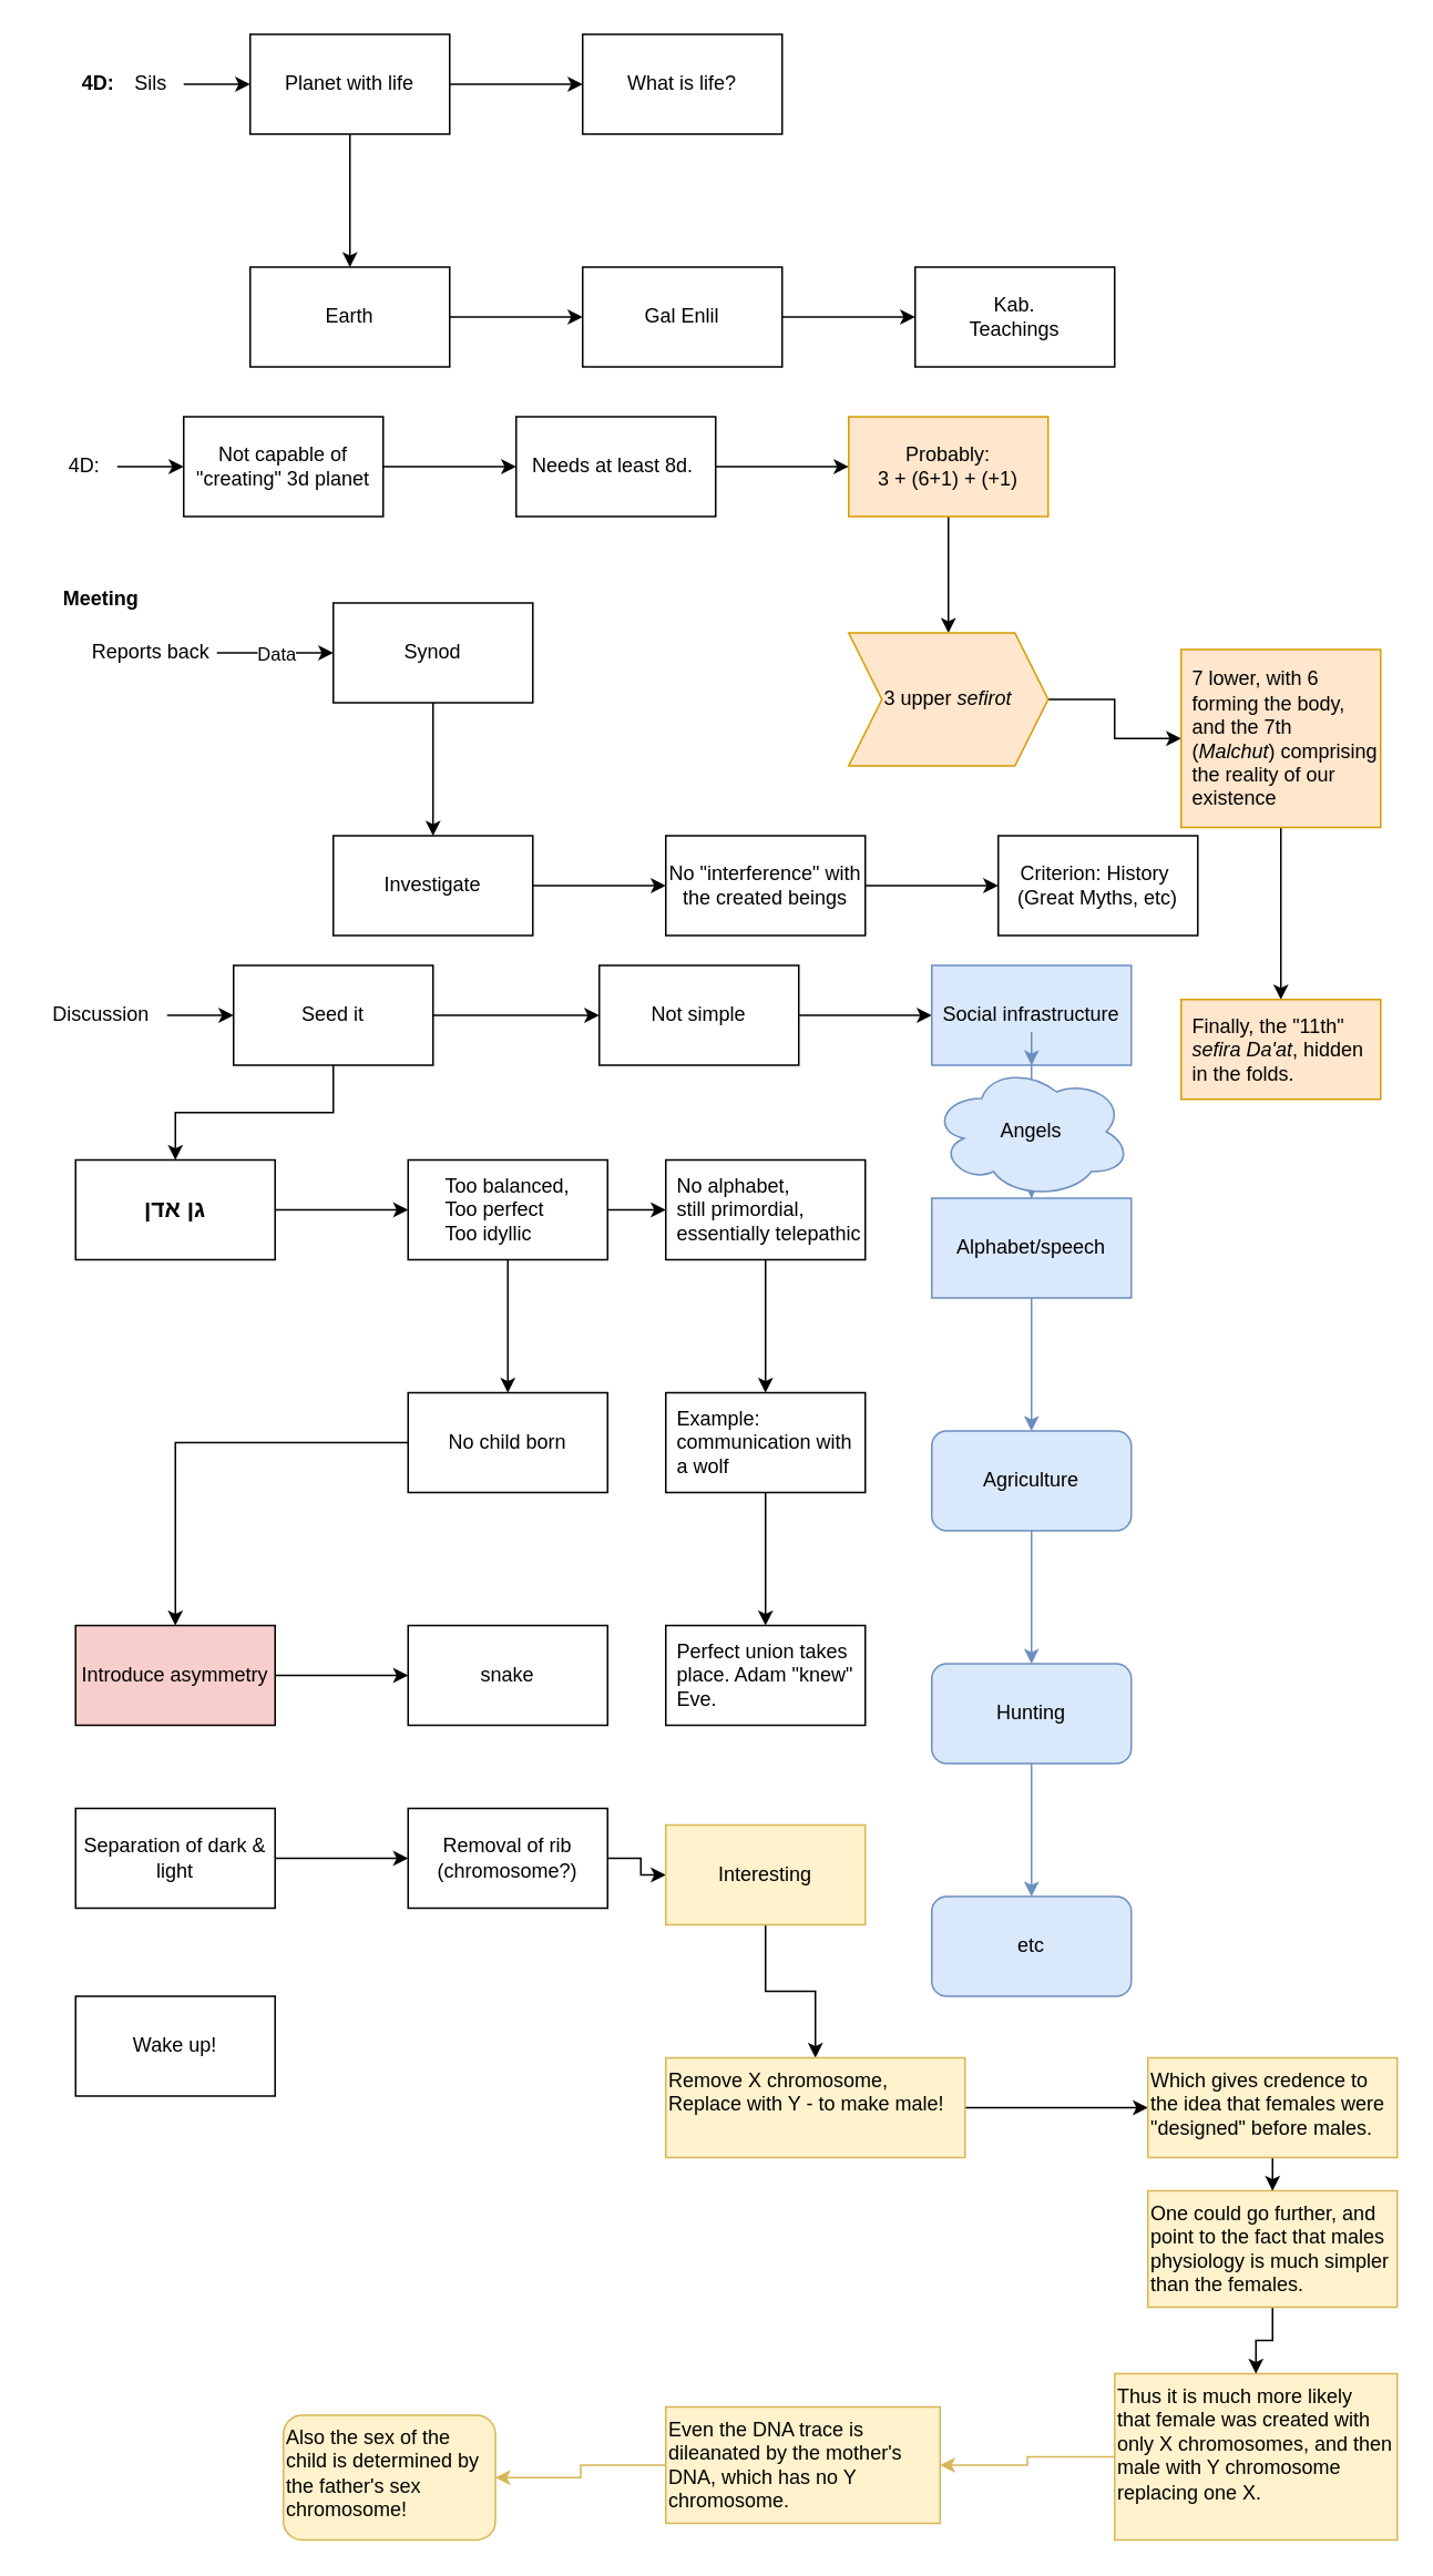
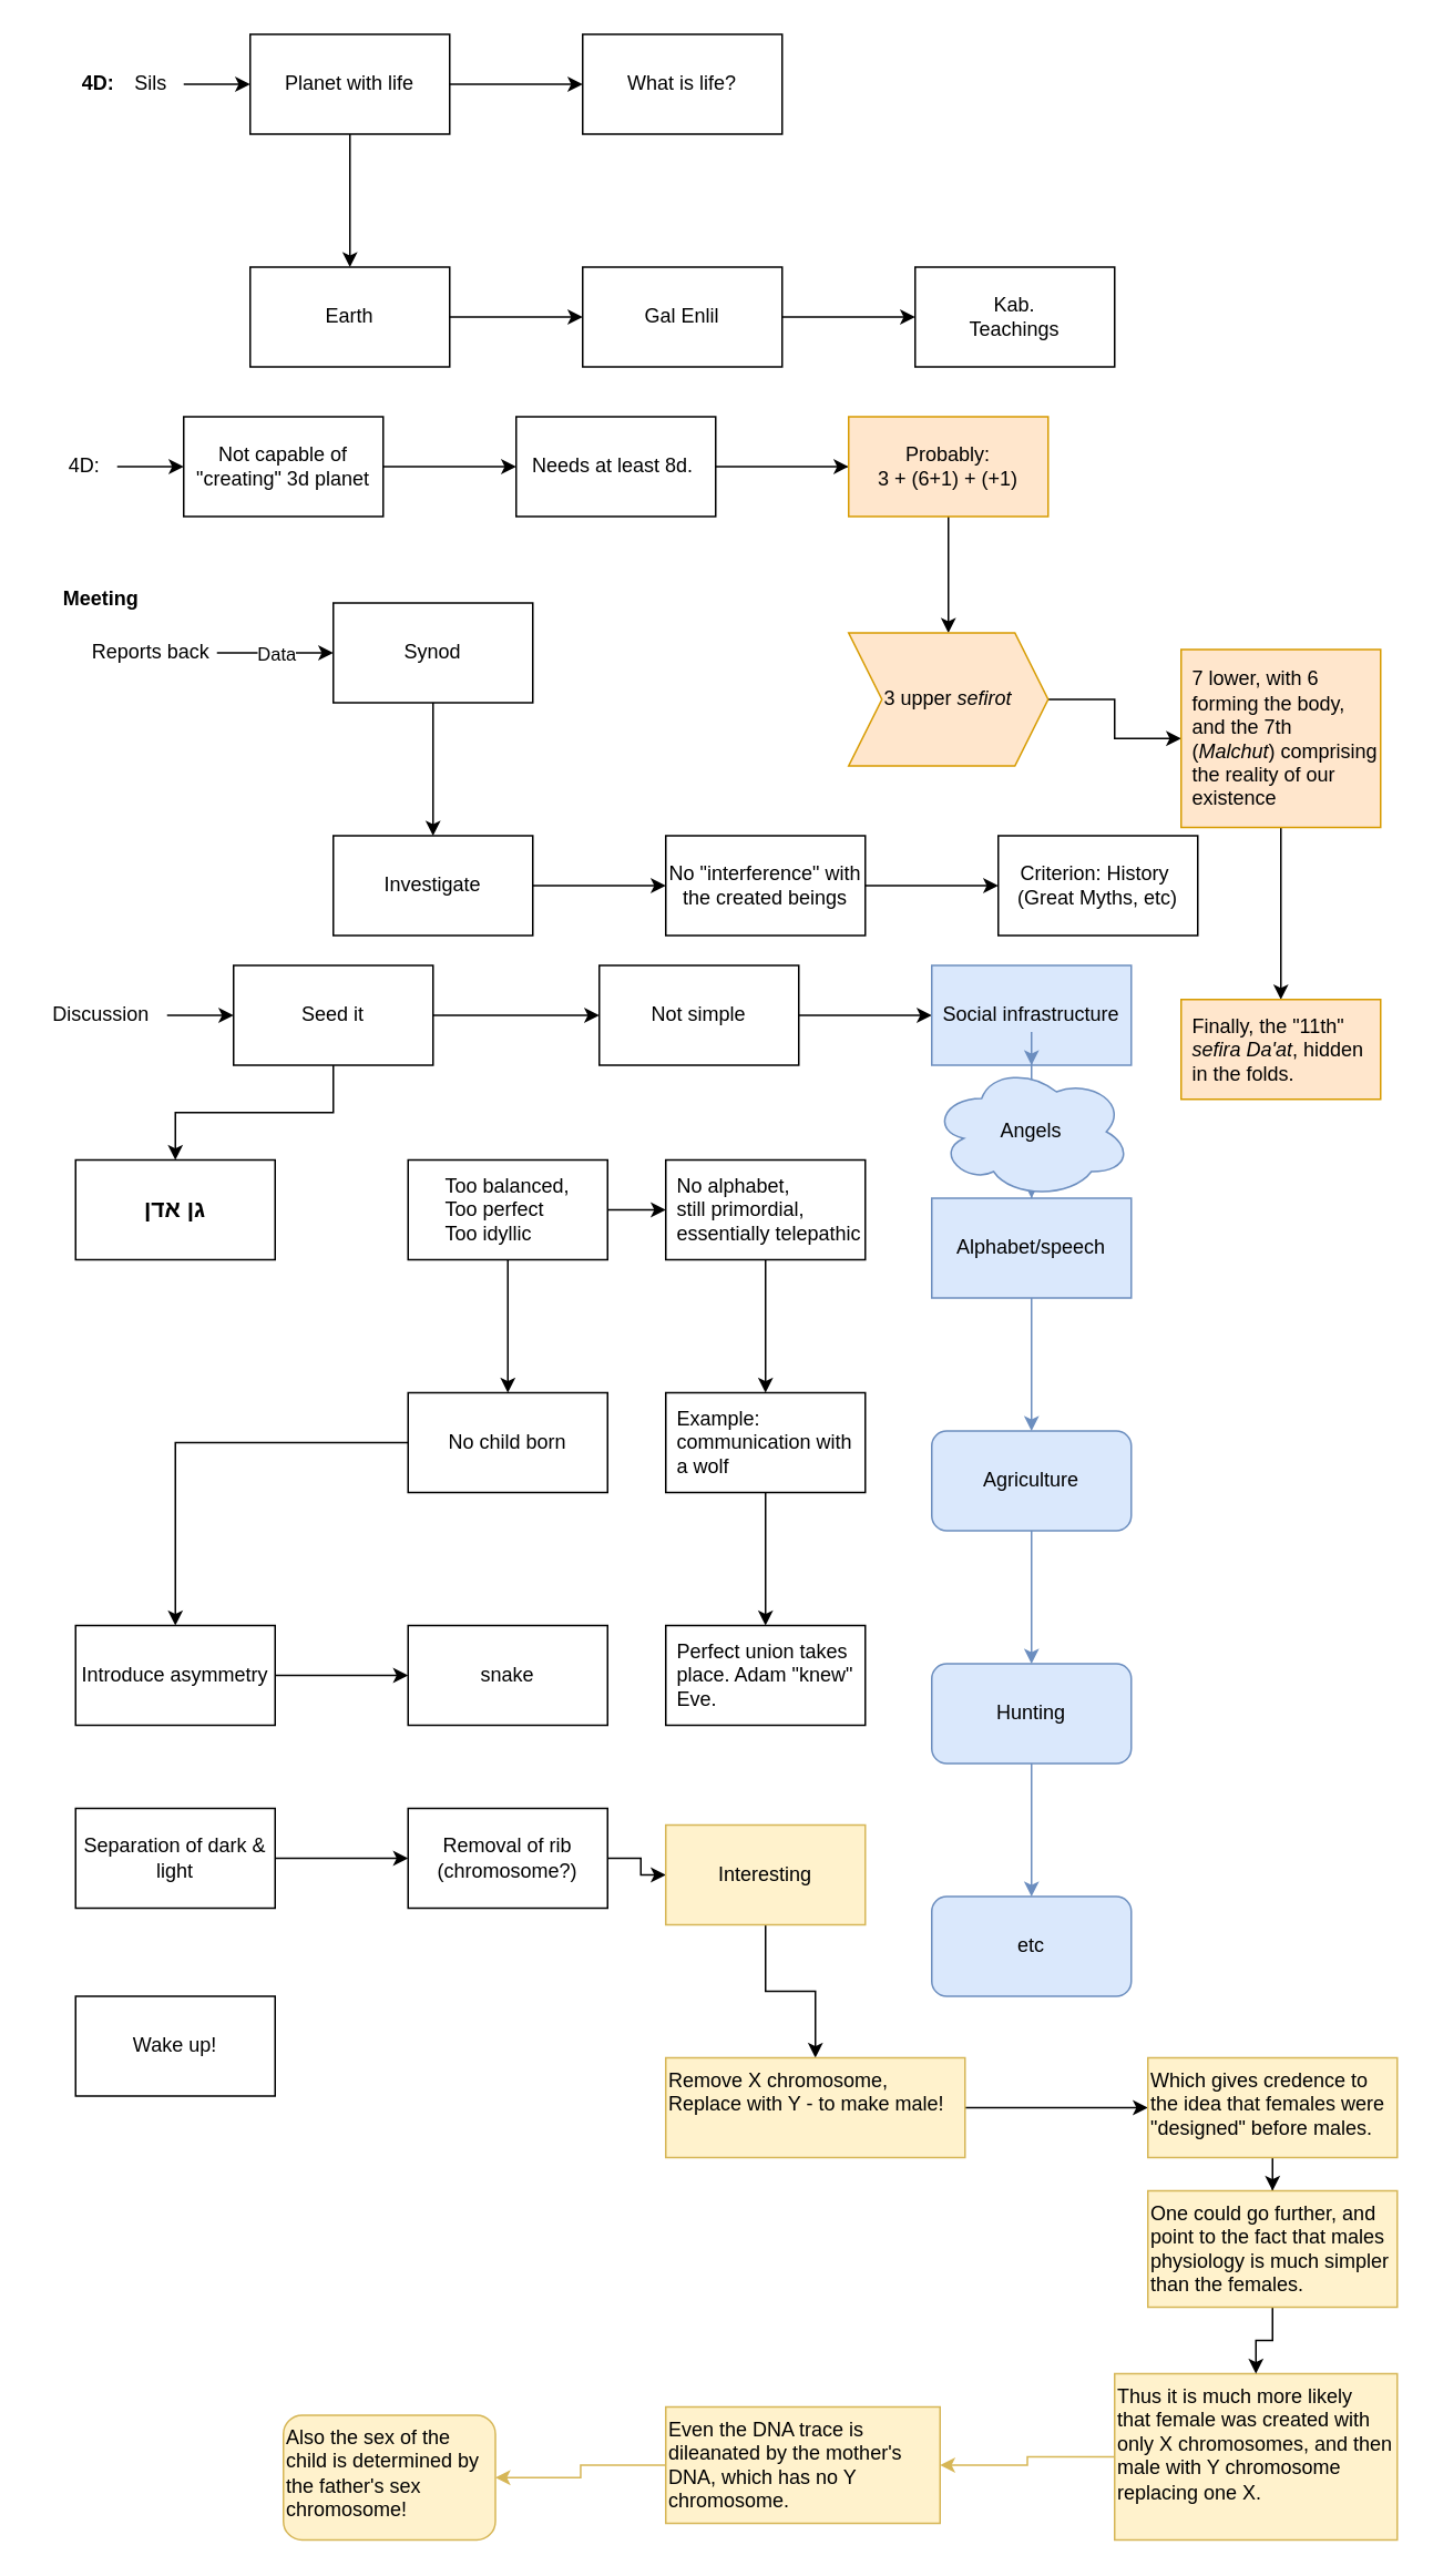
- <mxCell id="56" value="" style="edgeStyle=orthogonalEdgeStyle;rounded=0;orthogonalLoop=1;jettySize=auto;html=1;" parent="1" source="57" target="60" edge="1"><mxGeometry relative="1" as="geometry" /></mxCell>
- <mxCell id="64" value="Introduce asymmetry" style="whiteSpace=wrap;html=1;fillColor=#f8cecc;" parent="1" vertex="1"><mxGeometry x="45" y="977" width="120" height="60" as="geometry" /></mxCell>
+ <mxCell id="64" value="Introduce asymmetry" style="whiteSpace=wrap;html=1;" parent="1" vertex="1"><mxGeometry x="45" y="977" width="120" height="60" as="geometry" /></mxCell>
